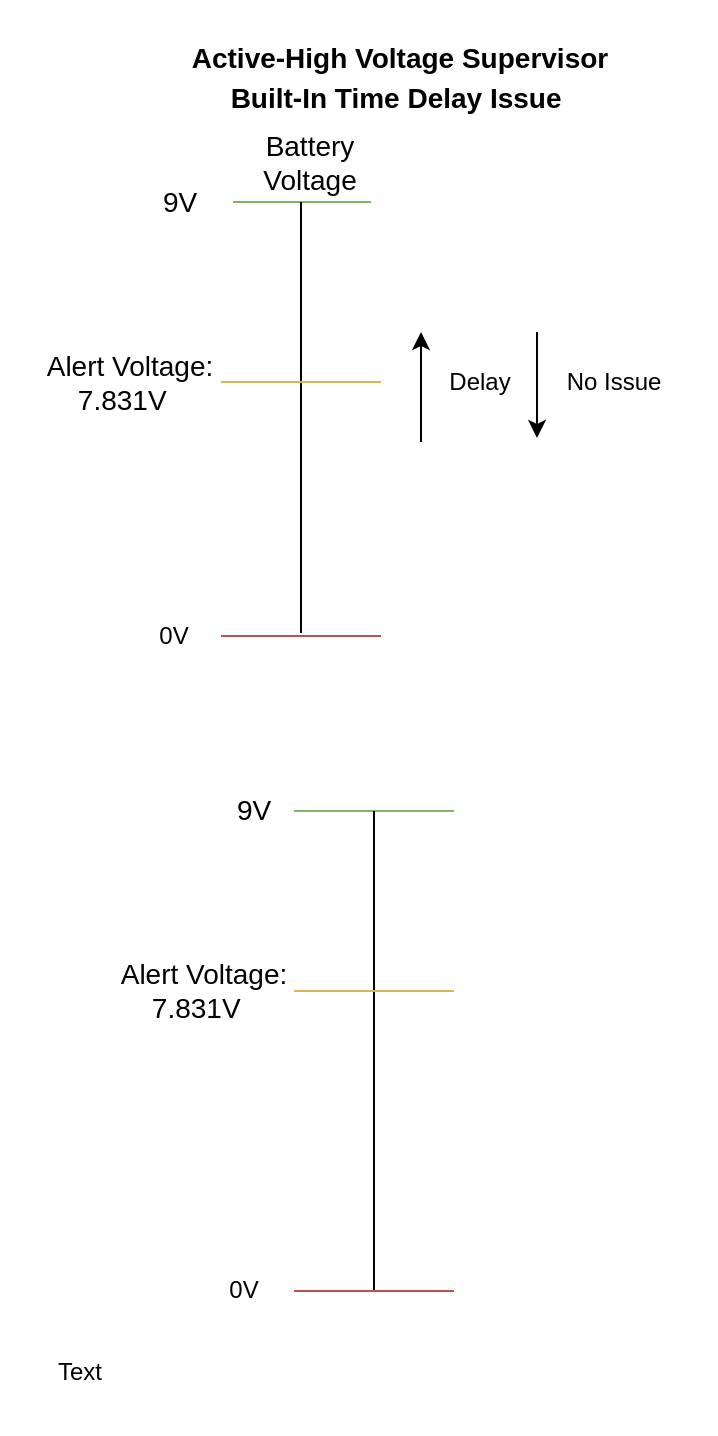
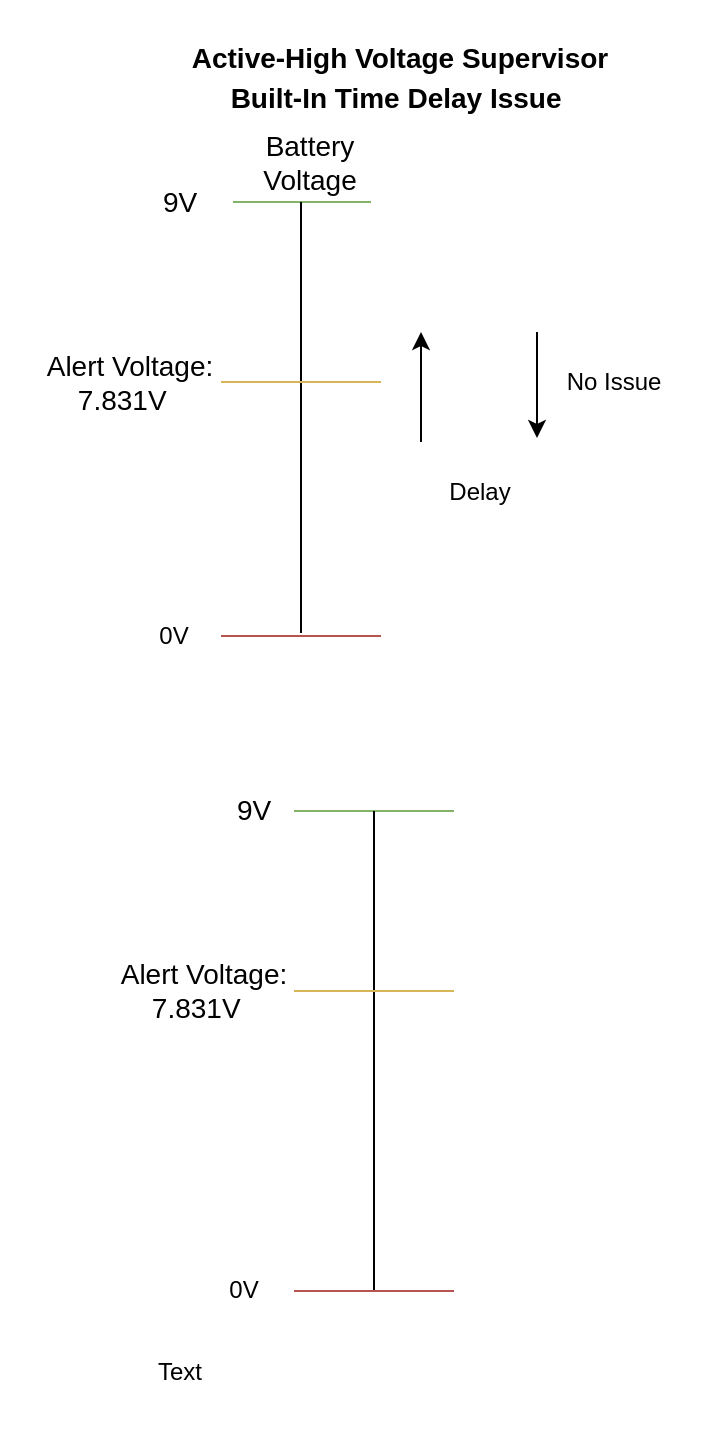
- <mxCell id="11" value="Delay" style="text;html=1;strokeColor=none;fillColor=none;align=center;verticalAlign=middle;whiteSpace=wrap;rounded=0;" vertex="1" parent="1"><mxGeometry x="220" y="180.5" width="40" height="20" as="geometry" /></mxCell>
+ <mxCell id="11" value="Delay" style="text;html=1;strokeColor=none;fillColor=none;align=center;verticalAlign=middle;whiteSpace=wrap;rounded=0;" vertex="1" parent="1"><mxGeometry x="220" y="235.5" width="40" height="20" as="geometry" /></mxCell>
- <mxCell id="21" value="Text" style="text;html=1;strokeColor=none;fillColor=none;align=center;verticalAlign=middle;whiteSpace=wrap;rounded=0;" vertex="1" parent="1"><mxGeometry x="20" y="676" width="40" height="20" as="geometry" /></mxCell>
+ <mxCell id="21" value="Text" style="text;html=1;strokeColor=none;fillColor=none;align=center;verticalAlign=middle;whiteSpace=wrap;rounded=0;" vertex="1" parent="1"><mxGeometry x="70" y="676" width="40" height="20" as="geometry" /></mxCell>
